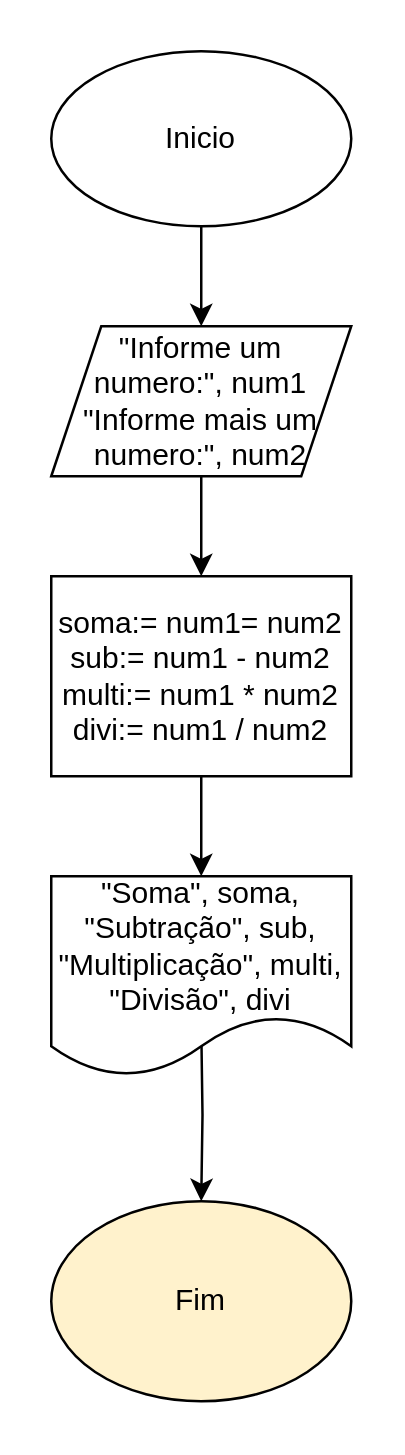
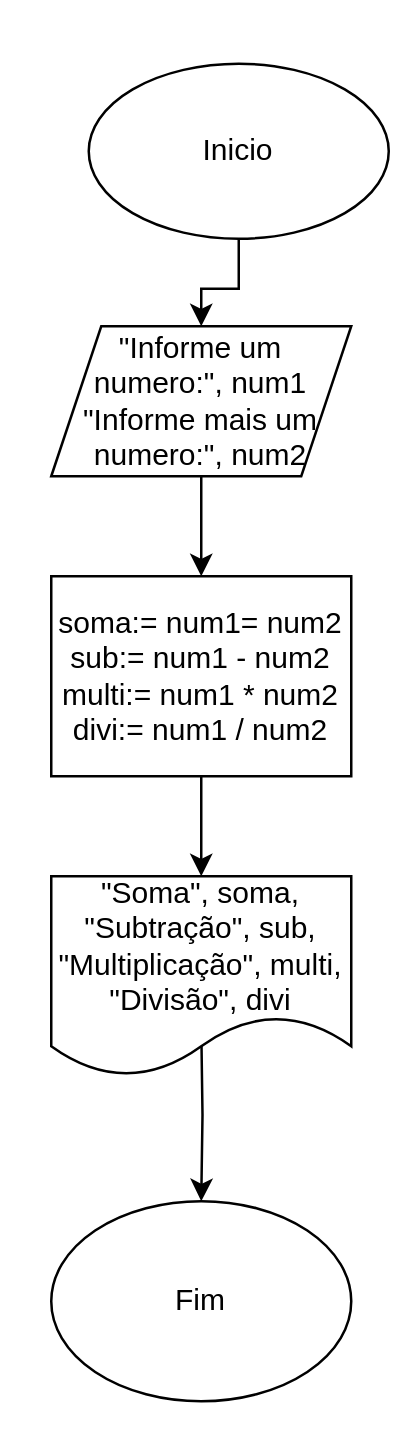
- <mxCell id="3" value="Inicio" style="ellipse;whiteSpace=wrap;html=1;" vertex="1" parent="1"><mxGeometry x="20" y="20" width="120" height="70" as="geometry" /></mxCell>
+ <mxCell id="3" value="Inicio" style="ellipse;whiteSpace=wrap;html=1;" vertex="1" parent="1"><mxGeometry x="35" y="25" width="120" height="70" as="geometry" /></mxCell>
- <mxCell id="10" value="Fim" style="ellipse;whiteSpace=wrap;html=1;fillColor=#fff2cc;" vertex="1" parent="1"><mxGeometry x="20" y="480" width="120" height="80" as="geometry" /></mxCell>
+ <mxCell id="10" value="Fim" style="ellipse;whiteSpace=wrap;html=1;" vertex="1" parent="1"><mxGeometry x="20" y="480" width="120" height="80" as="geometry" /></mxCell>
